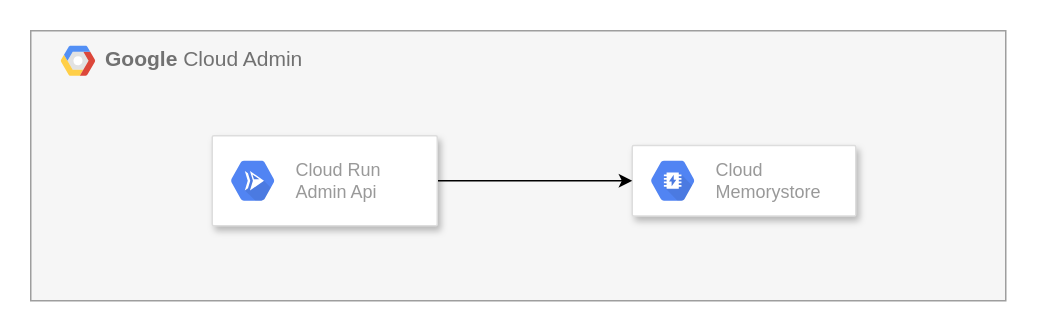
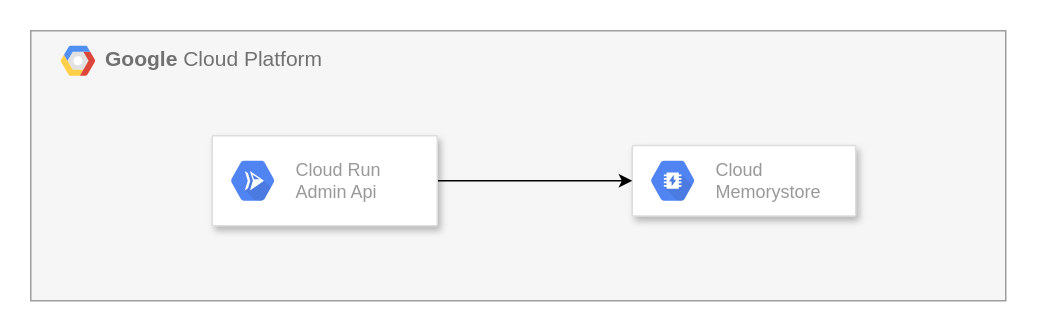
- <mxCell id="2" value="&lt;b&gt;Google &lt;/b&gt;Cloud Admin" style="fillColor=#F6F6F6;shadow=0;gradientColor=none;fontSize=14;align=left;spacing=10;fontColor=#717171;9E9E9E;verticalAlign=top;spacingTop=-4;fontStyle=0;spacingLeft=40;html=1;strokeColor=#9E9E9E;" parent="1" vertex="1"><mxGeometry x="20" y="20" width="650" height="180" as="geometry" /></mxCell>
+ <mxCell id="2" value="&lt;b&gt;Google &lt;/b&gt;Cloud Platform" style="fillColor=#F6F6F6;shadow=0;gradientColor=none;fontSize=14;align=left;spacing=10;fontColor=#717171;9E9E9E;verticalAlign=top;spacingTop=-4;fontStyle=0;spacingLeft=40;html=1;strokeColor=#9E9E9E;" parent="1" vertex="1"><mxGeometry x="20" y="20" width="650" height="180" as="geometry" /></mxCell>
